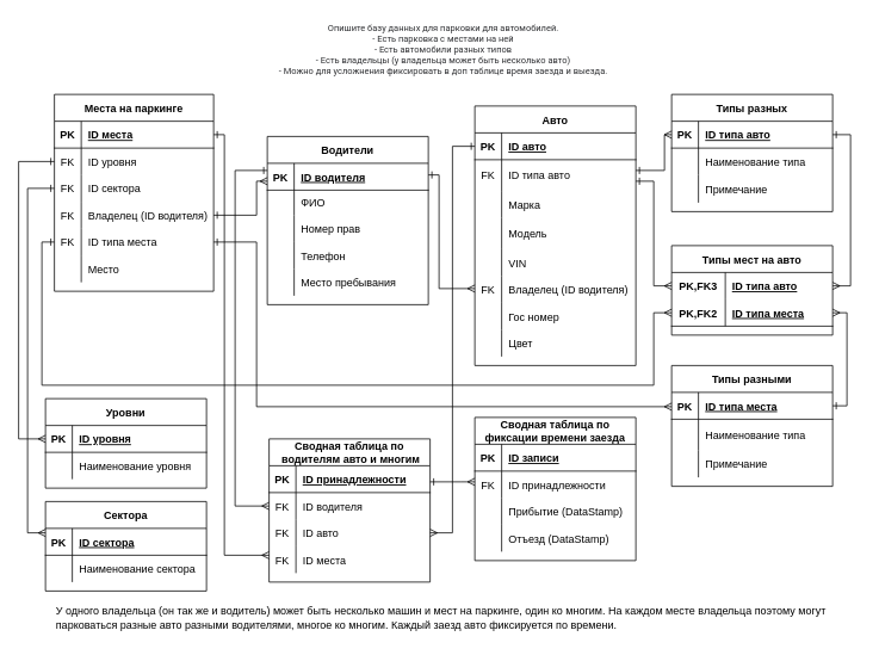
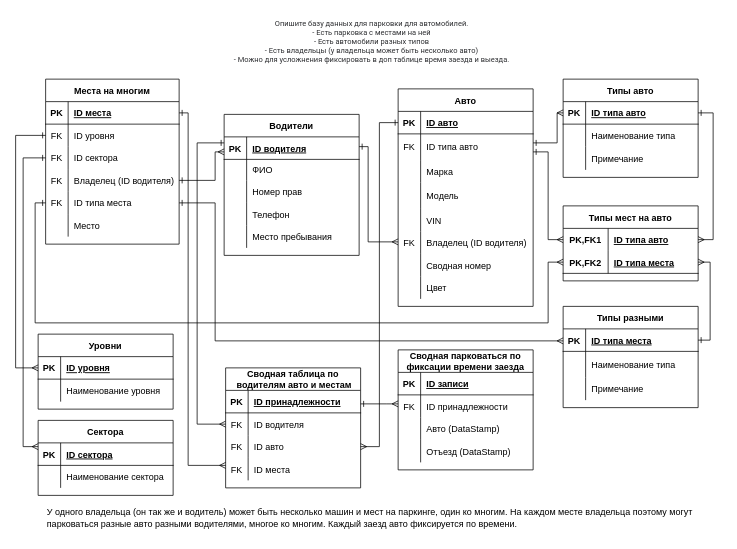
- <mxCell id="3" value="Места на паркинге" style="shape=table;startSize=30;container=1;collapsible=1;childLayout=tableLayout;fixedRows=1;rowLines=0;fontStyle=1;align=center;resizeLast=1;" vertex="1" parent="1"><mxGeometry x="60" y="105" width="178" height="220" as="geometry" /></mxCell>
+ <mxCell id="3" value="Места на многим" style="shape=table;startSize=30;container=1;collapsible=1;childLayout=tableLayout;fixedRows=1;rowLines=0;fontStyle=1;align=center;resizeLast=1;" vertex="1" parent="1"><mxGeometry x="60" y="105" width="178" height="220" as="geometry" /></mxCell>
- <mxCell id="80" value="Типы разных" style="shape=table;startSize=30;container=1;collapsible=1;childLayout=tableLayout;fixedRows=1;rowLines=0;fontStyle=1;align=center;resizeLast=1;" vertex="1" parent="1"><mxGeometry x="750" y="105" width="180" height="131" as="geometry" /></mxCell>
+ <mxCell id="80" value="Типы авто" style="shape=table;startSize=30;container=1;collapsible=1;childLayout=tableLayout;fixedRows=1;rowLines=0;fontStyle=1;align=center;resizeLast=1;" vertex="1" parent="1"><mxGeometry x="750" y="105" width="180" height="131" as="geometry" /></mxCell>
- <mxCell id="133" value="PK,FK3" style="shape=partialRectangle;connectable=0;fillColor=none;top=0;left=0;bottom=0;right=0;fontStyle=1;overflow=hidden;fontSize=12;" vertex="1" parent="132"><mxGeometry width="60" height="30" as="geometry"><mxRectangle width="60" height="30" as="alternateBounds" /></mxGeometry></mxCell>
+ <mxCell id="133" value="PK,FK1" style="shape=partialRectangle;connectable=0;fillColor=none;top=0;left=0;bottom=0;right=0;fontStyle=1;overflow=hidden;fontSize=12;" vertex="1" parent="132"><mxGeometry width="60" height="30" as="geometry"><mxRectangle width="60" height="30" as="alternateBounds" /></mxGeometry></mxCell>
- <mxCell id="75" value="Гос номер" style="shape=partialRectangle;connectable=0;fillColor=none;top=0;left=0;bottom=0;right=0;align=left;spacingLeft=6;overflow=hidden;" vertex="1" parent="73"><mxGeometry x="30" width="150" height="30" as="geometry"><mxRectangle width="150" height="30" as="alternateBounds" /></mxGeometry></mxCell>
+ <mxCell id="75" value="Сводная номер" style="shape=partialRectangle;connectable=0;fillColor=none;top=0;left=0;bottom=0;right=0;align=left;spacingLeft=6;overflow=hidden;" vertex="1" parent="73"><mxGeometry x="30" width="150" height="30" as="geometry"><mxRectangle width="150" height="30" as="alternateBounds" /></mxGeometry></mxCell>
- <mxCell id="107" value="Сводная таблица по &#10;фиксации времени заезда" style="shape=table;startSize=30;container=1;collapsible=1;childLayout=tableLayout;fixedRows=1;rowLines=0;fontStyle=1;align=center;resizeLast=1;" vertex="1" parent="1"><mxGeometry x="530" y="466" width="180" height="160" as="geometry" /></mxCell>
+ <mxCell id="107" value="Сводная парковаться по &#10;фиксации времени заезда" style="shape=table;startSize=30;container=1;collapsible=1;childLayout=tableLayout;fixedRows=1;rowLines=0;fontStyle=1;align=center;resizeLast=1;" vertex="1" parent="1"><mxGeometry x="530" y="466" width="180" height="160" as="geometry" /></mxCell>
- <mxCell id="91" value="Сводная таблица по&#10; водителям авто и многим" style="shape=table;startSize=30;container=1;collapsible=1;childLayout=tableLayout;fixedRows=1;rowLines=0;fontStyle=1;align=center;resizeLast=1;" vertex="1" parent="1"><mxGeometry x="300" y="490" width="180" height="160" as="geometry" /></mxCell>
+ <mxCell id="91" value="Сводная таблица по&#10; водителям авто и местам" style="shape=table;startSize=30;container=1;collapsible=1;childLayout=tableLayout;fixedRows=1;rowLines=0;fontStyle=1;align=center;resizeLast=1;" vertex="1" parent="1"><mxGeometry x="300" y="490" width="180" height="160" as="geometry" /></mxCell>
- <mxCell id="116" value="Прибытие (DataStamp)" style="shape=partialRectangle;connectable=0;fillColor=none;top=0;left=0;bottom=0;right=0;align=left;spacingLeft=6;overflow=hidden;" vertex="1" parent="114"><mxGeometry x="30" width="150" height="30" as="geometry"><mxRectangle width="150" height="30" as="alternateBounds" /></mxGeometry></mxCell>
+ <mxCell id="116" value="Авто (DataStamp)" style="shape=partialRectangle;connectable=0;fillColor=none;top=0;left=0;bottom=0;right=0;align=left;spacingLeft=6;overflow=hidden;" vertex="1" parent="114"><mxGeometry x="30" width="150" height="30" as="geometry"><mxRectangle width="150" height="30" as="alternateBounds" /></mxGeometry></mxCell>
